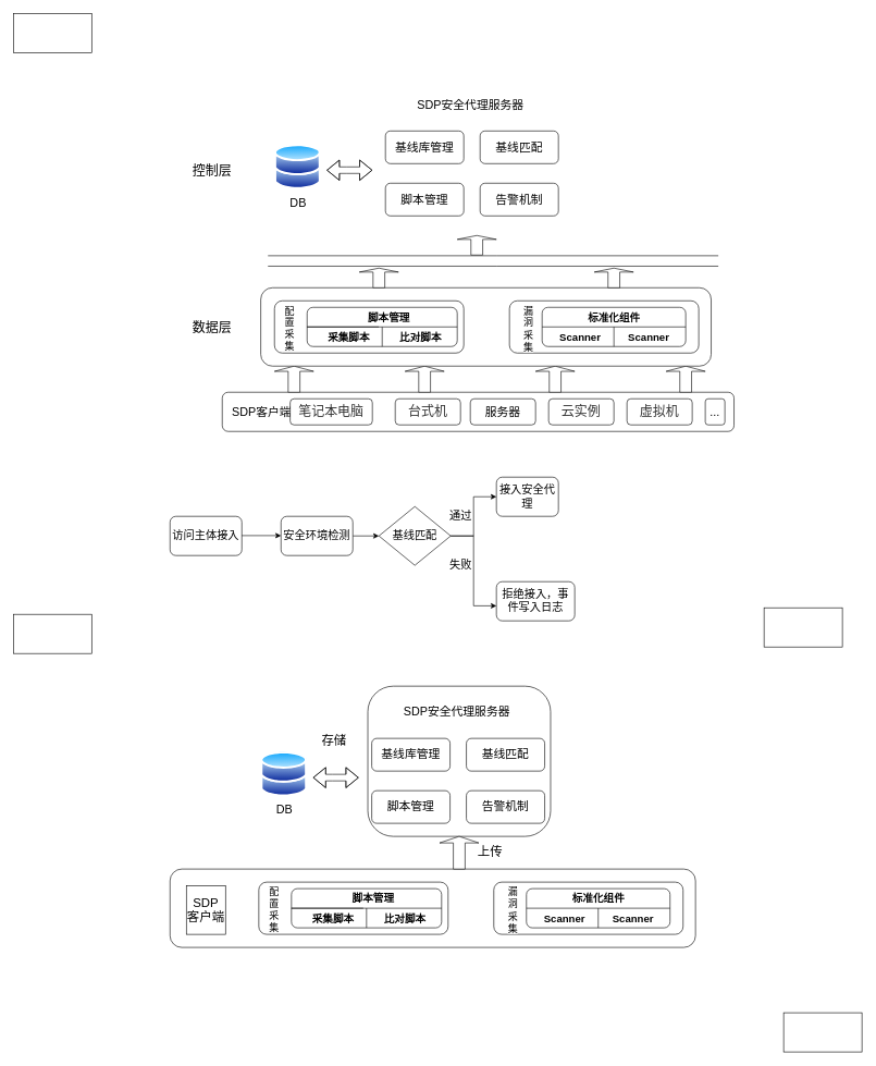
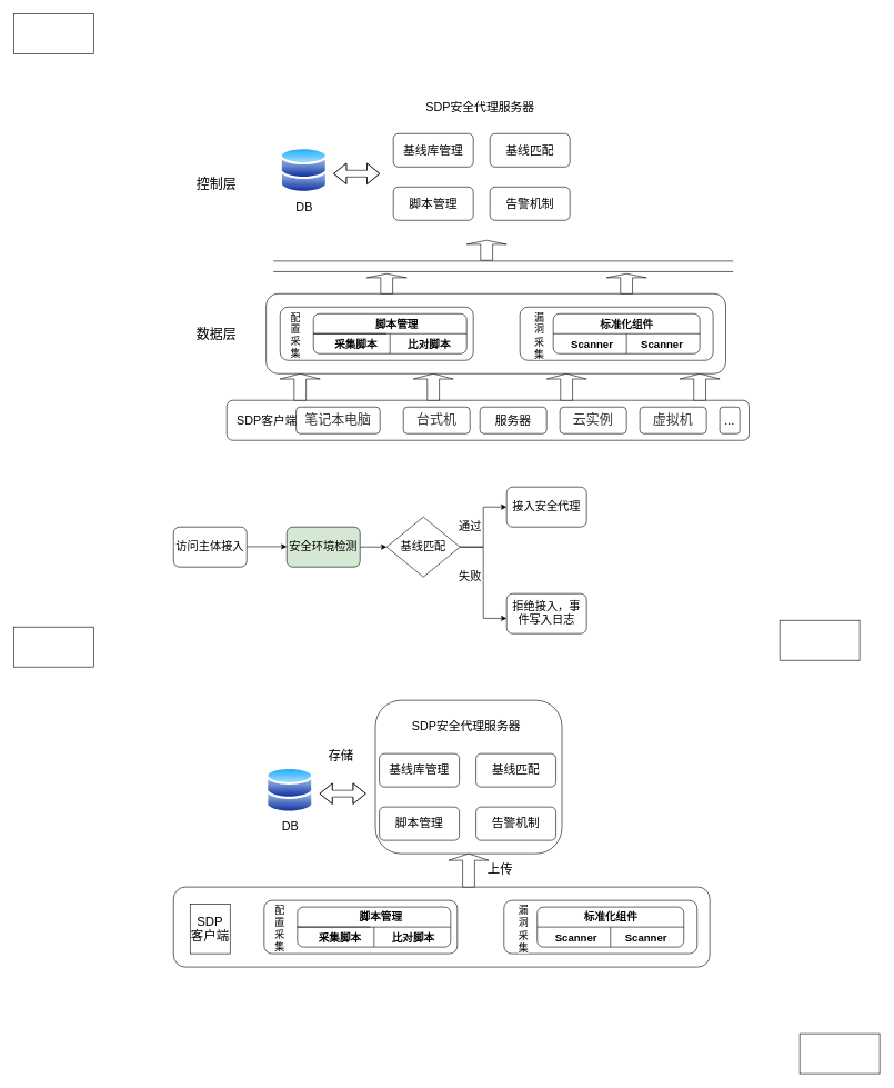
- <mxCell id="47" value="控制层" style="text;html=1;align=center;verticalAlign=middle;resizable=0;points=[];autosize=1;strokeColor=none;fillColor=none;fontSize=20;" parent="1" vertex="1"><mxGeometry x="284" y="240" width="80" height="40" as="geometry" /></mxCell>
+ <mxCell id="47" value="控制层" style="text;html=1;align=center;verticalAlign=middle;resizable=0;points=[];autosize=1;strokeColor=none;fillColor=none;fontSize=20;" parent="1" vertex="1"><mxGeometry x="284" y="255" width="80" height="40" as="geometry" /></mxCell>
- <mxCell id="56" value="接入安全代理" style="rounded=1;whiteSpace=wrap;html=1;fontSize=17;" parent="1" vertex="1"><mxGeometry x="760" y="730" width="95" height="60" as="geometry" /></mxCell>
+ <mxCell id="56" value="接入安全代理" style="rounded=1;whiteSpace=wrap;html=1;fontSize=17;" parent="1" vertex="1"><mxGeometry x="760" y="730" width="120" height="60" as="geometry" /></mxCell>
- <mxCell id="49" value="&lt;font style=&quot;font-size: 17px;&quot;&gt;安全环境检测&lt;/font&gt;" style="rounded=1;whiteSpace=wrap;html=1;" parent="1" vertex="1"><mxGeometry x="430" y="790" width="110" height="60" as="geometry" /></mxCell>
+ <mxCell id="49" value="&lt;font style=&quot;font-size: 17px;&quot;&gt;安全环境检测&lt;/font&gt;" style="rounded=1;whiteSpace=wrap;html=1;fillColor=#d5e8d4;" parent="1" vertex="1"><mxGeometry x="430" y="790" width="110" height="60" as="geometry" /></mxCell>
